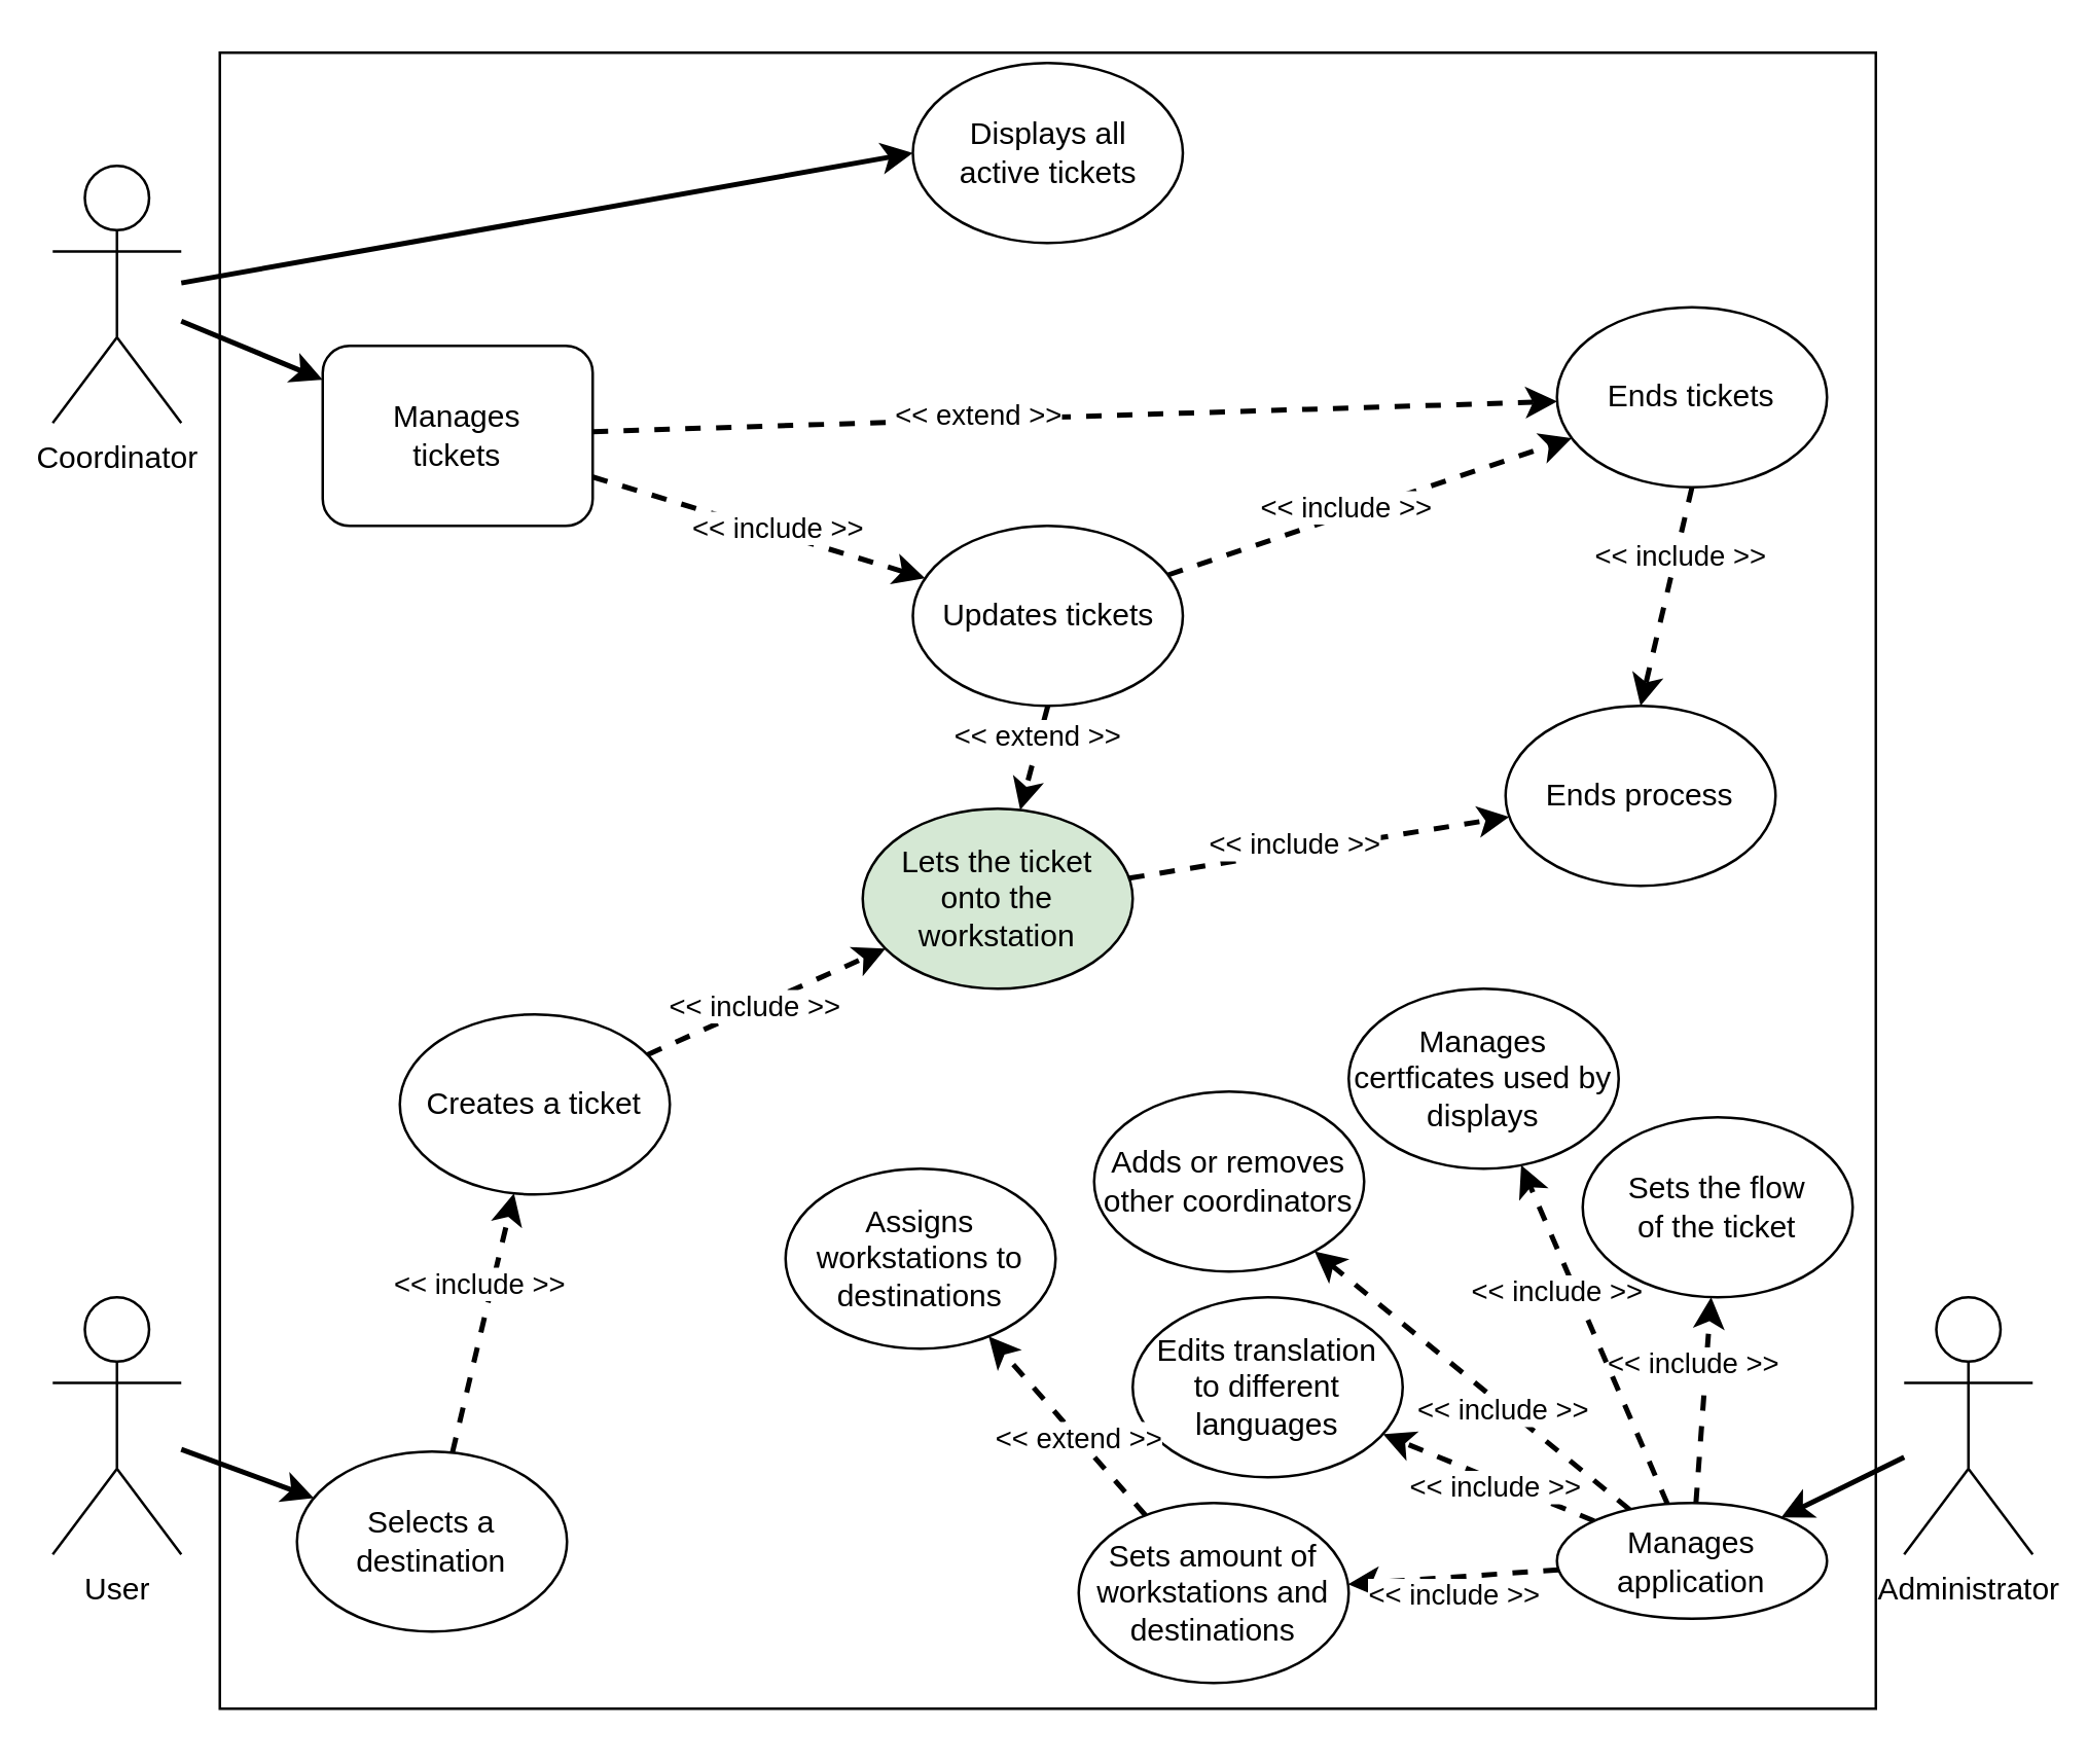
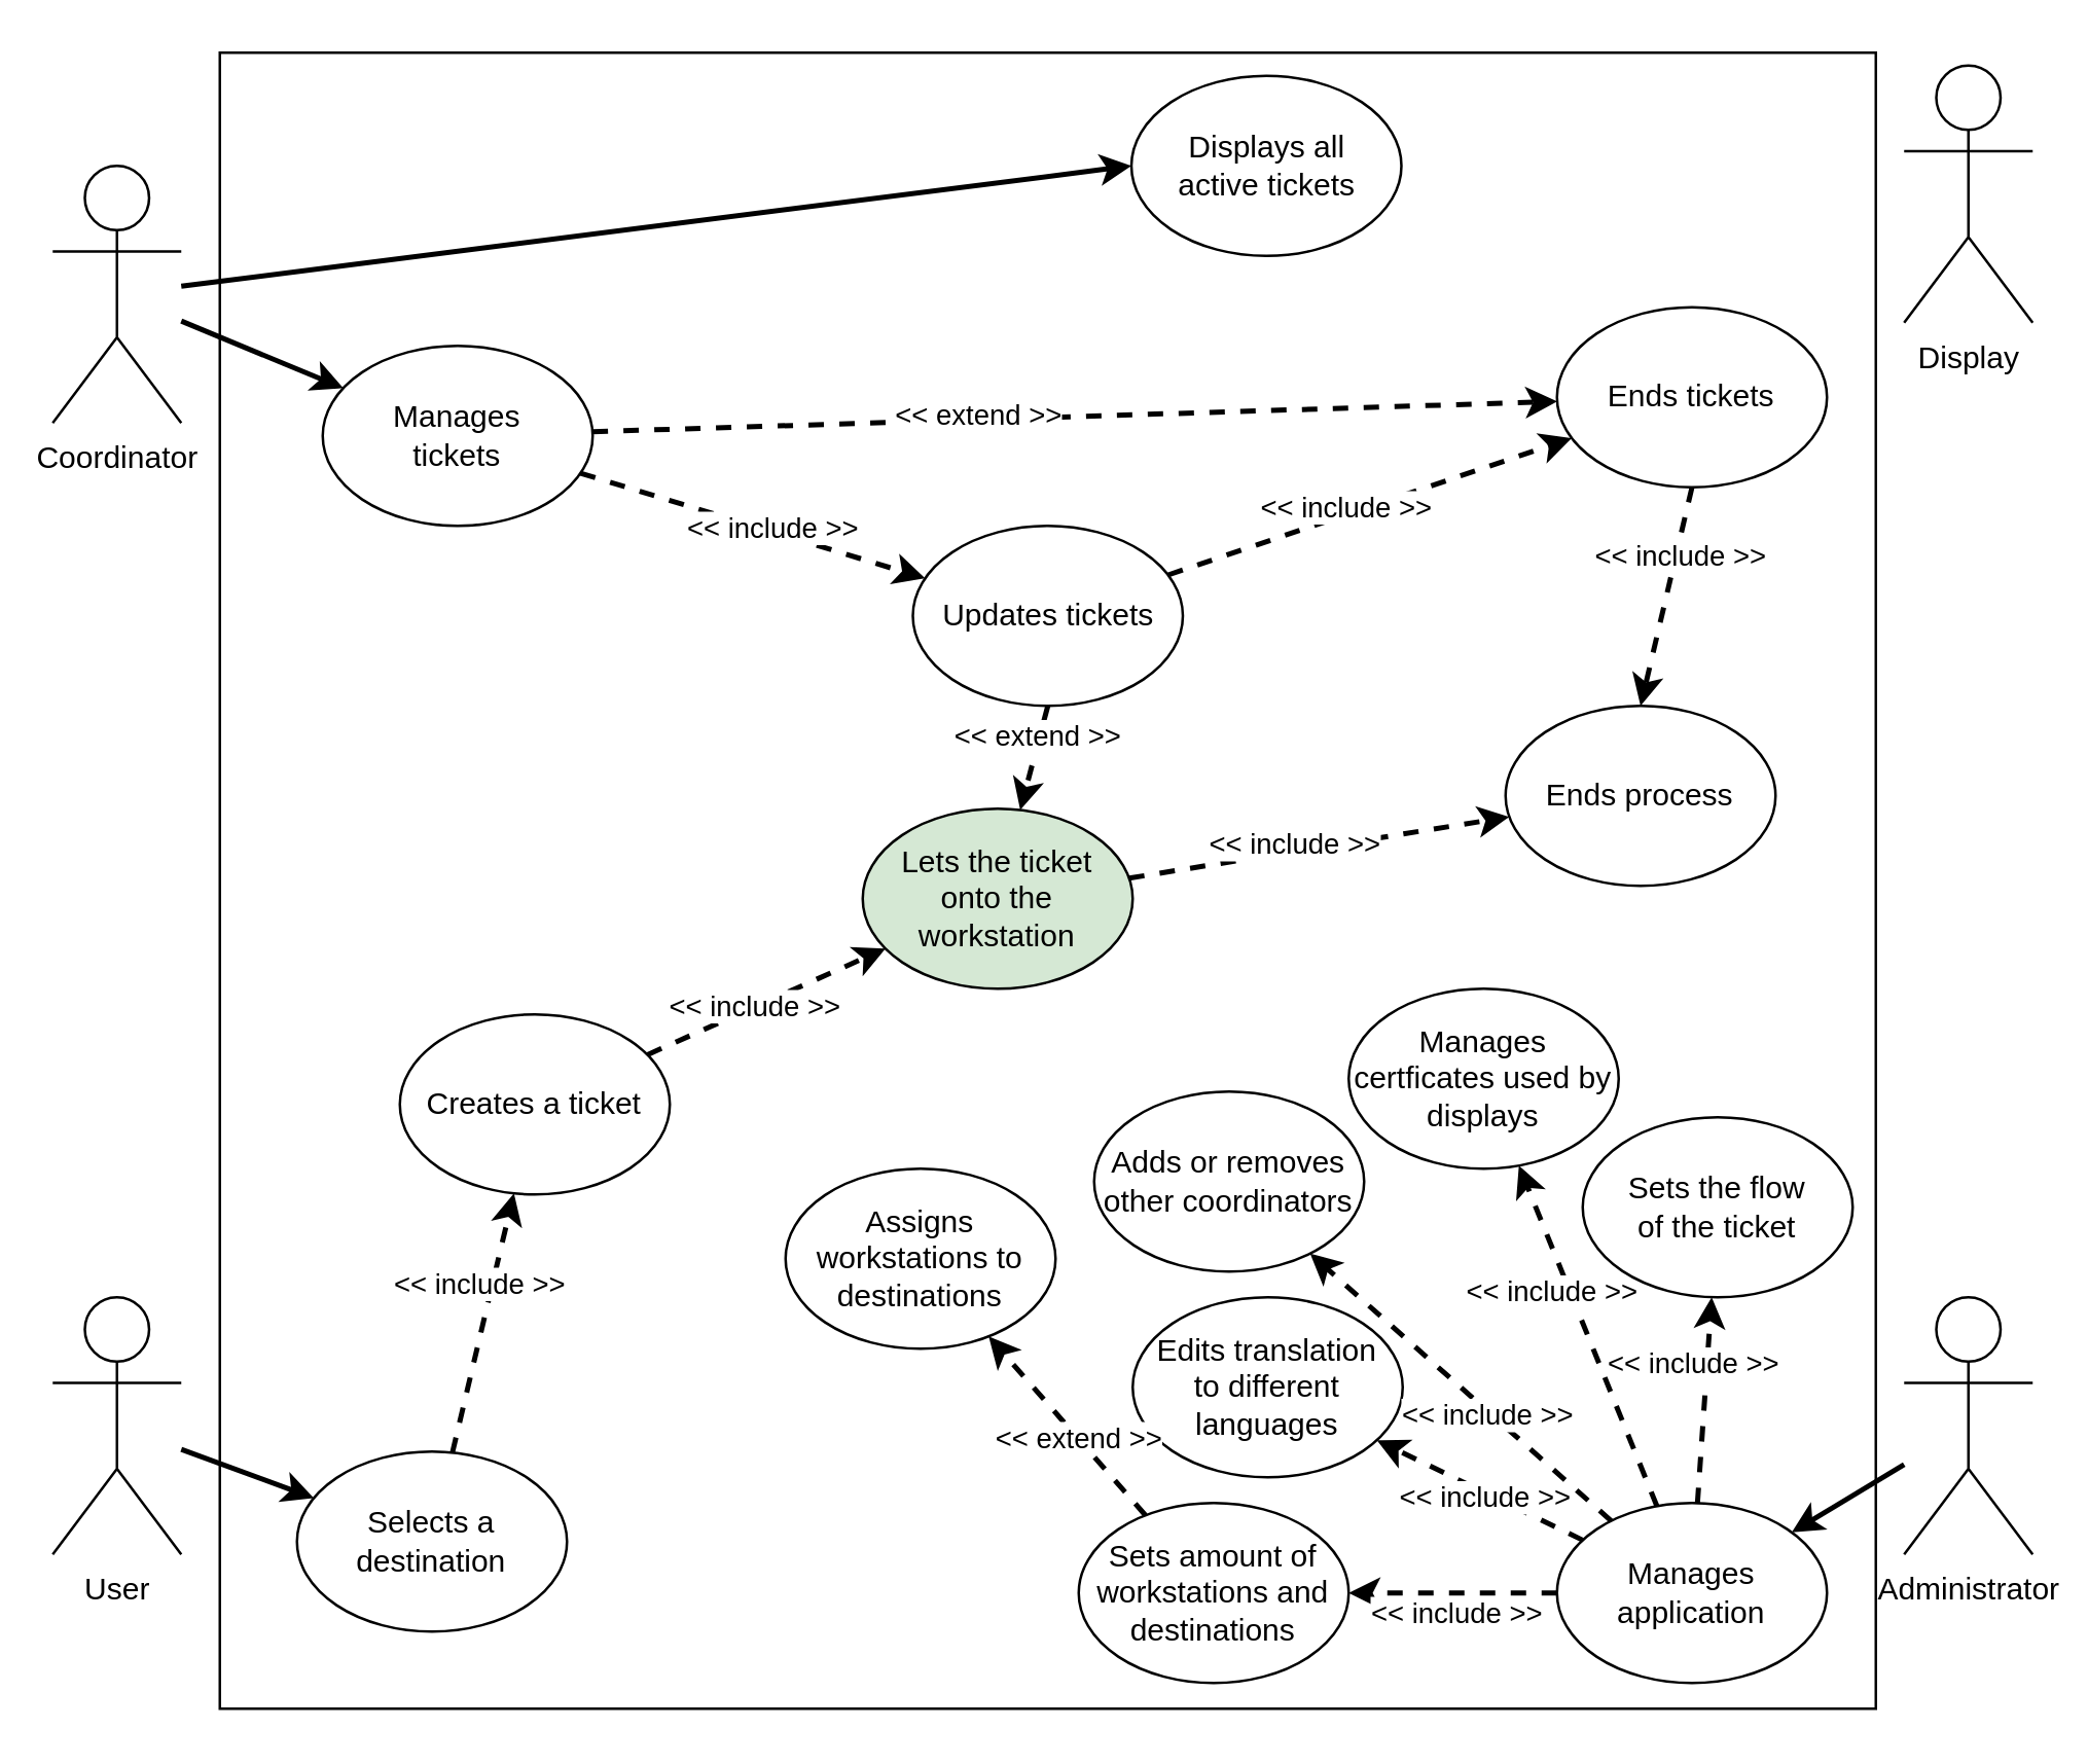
- <mxCell id="15" value="Displays all&lt;div&gt;active tickets&lt;/div&gt;" style="ellipse;whiteSpace=wrap;html=1;" vertex="1" parent="1"><mxGeometry x="354.5" y="24" width="105" height="70" as="geometry" /></mxCell>
+ <mxCell id="15" value="Displays all&lt;div&gt;active tickets&lt;/div&gt;" style="ellipse;whiteSpace=wrap;html=1;" vertex="1" parent="1"><mxGeometry x="439.5" y="29" width="105" height="70" as="geometry" /></mxCell>
+ <mxCell id="9" value="Display" style="shape=umlActor;verticalLabelPosition=bottom;verticalAlign=top;html=1;outlineConnect=0;" vertex="1" parent="1"><mxGeometry x="740" y="25" width="50" height="100" as="geometry" /></mxCell>
- <mxCell id="26" value="Manages&lt;div&gt;tickets&lt;/div&gt;" style="whiteSpace=wrap;html=1;rounded=1;" vertex="1" parent="1"><mxGeometry x="125" y="134" width="105" height="70" as="geometry" /></mxCell>
+ <mxCell id="26" value="Manages&lt;div&gt;tickets&lt;/div&gt;" style="ellipse;whiteSpace=wrap;html=1;" vertex="1" parent="1"><mxGeometry x="125" y="134" width="105" height="70" as="geometry" /></mxCell>
- <mxCell id="46" value="Manages application" style="ellipse;whiteSpace=wrap;html=1;" vertex="1" parent="1"><mxGeometry x="605" y="584" width="105" height="45" as="geometry" /></mxCell>
+ <mxCell id="46" value="Manages application" style="ellipse;whiteSpace=wrap;html=1;" vertex="1" parent="1"><mxGeometry x="605" y="584" width="105" height="70" as="geometry" /></mxCell>
